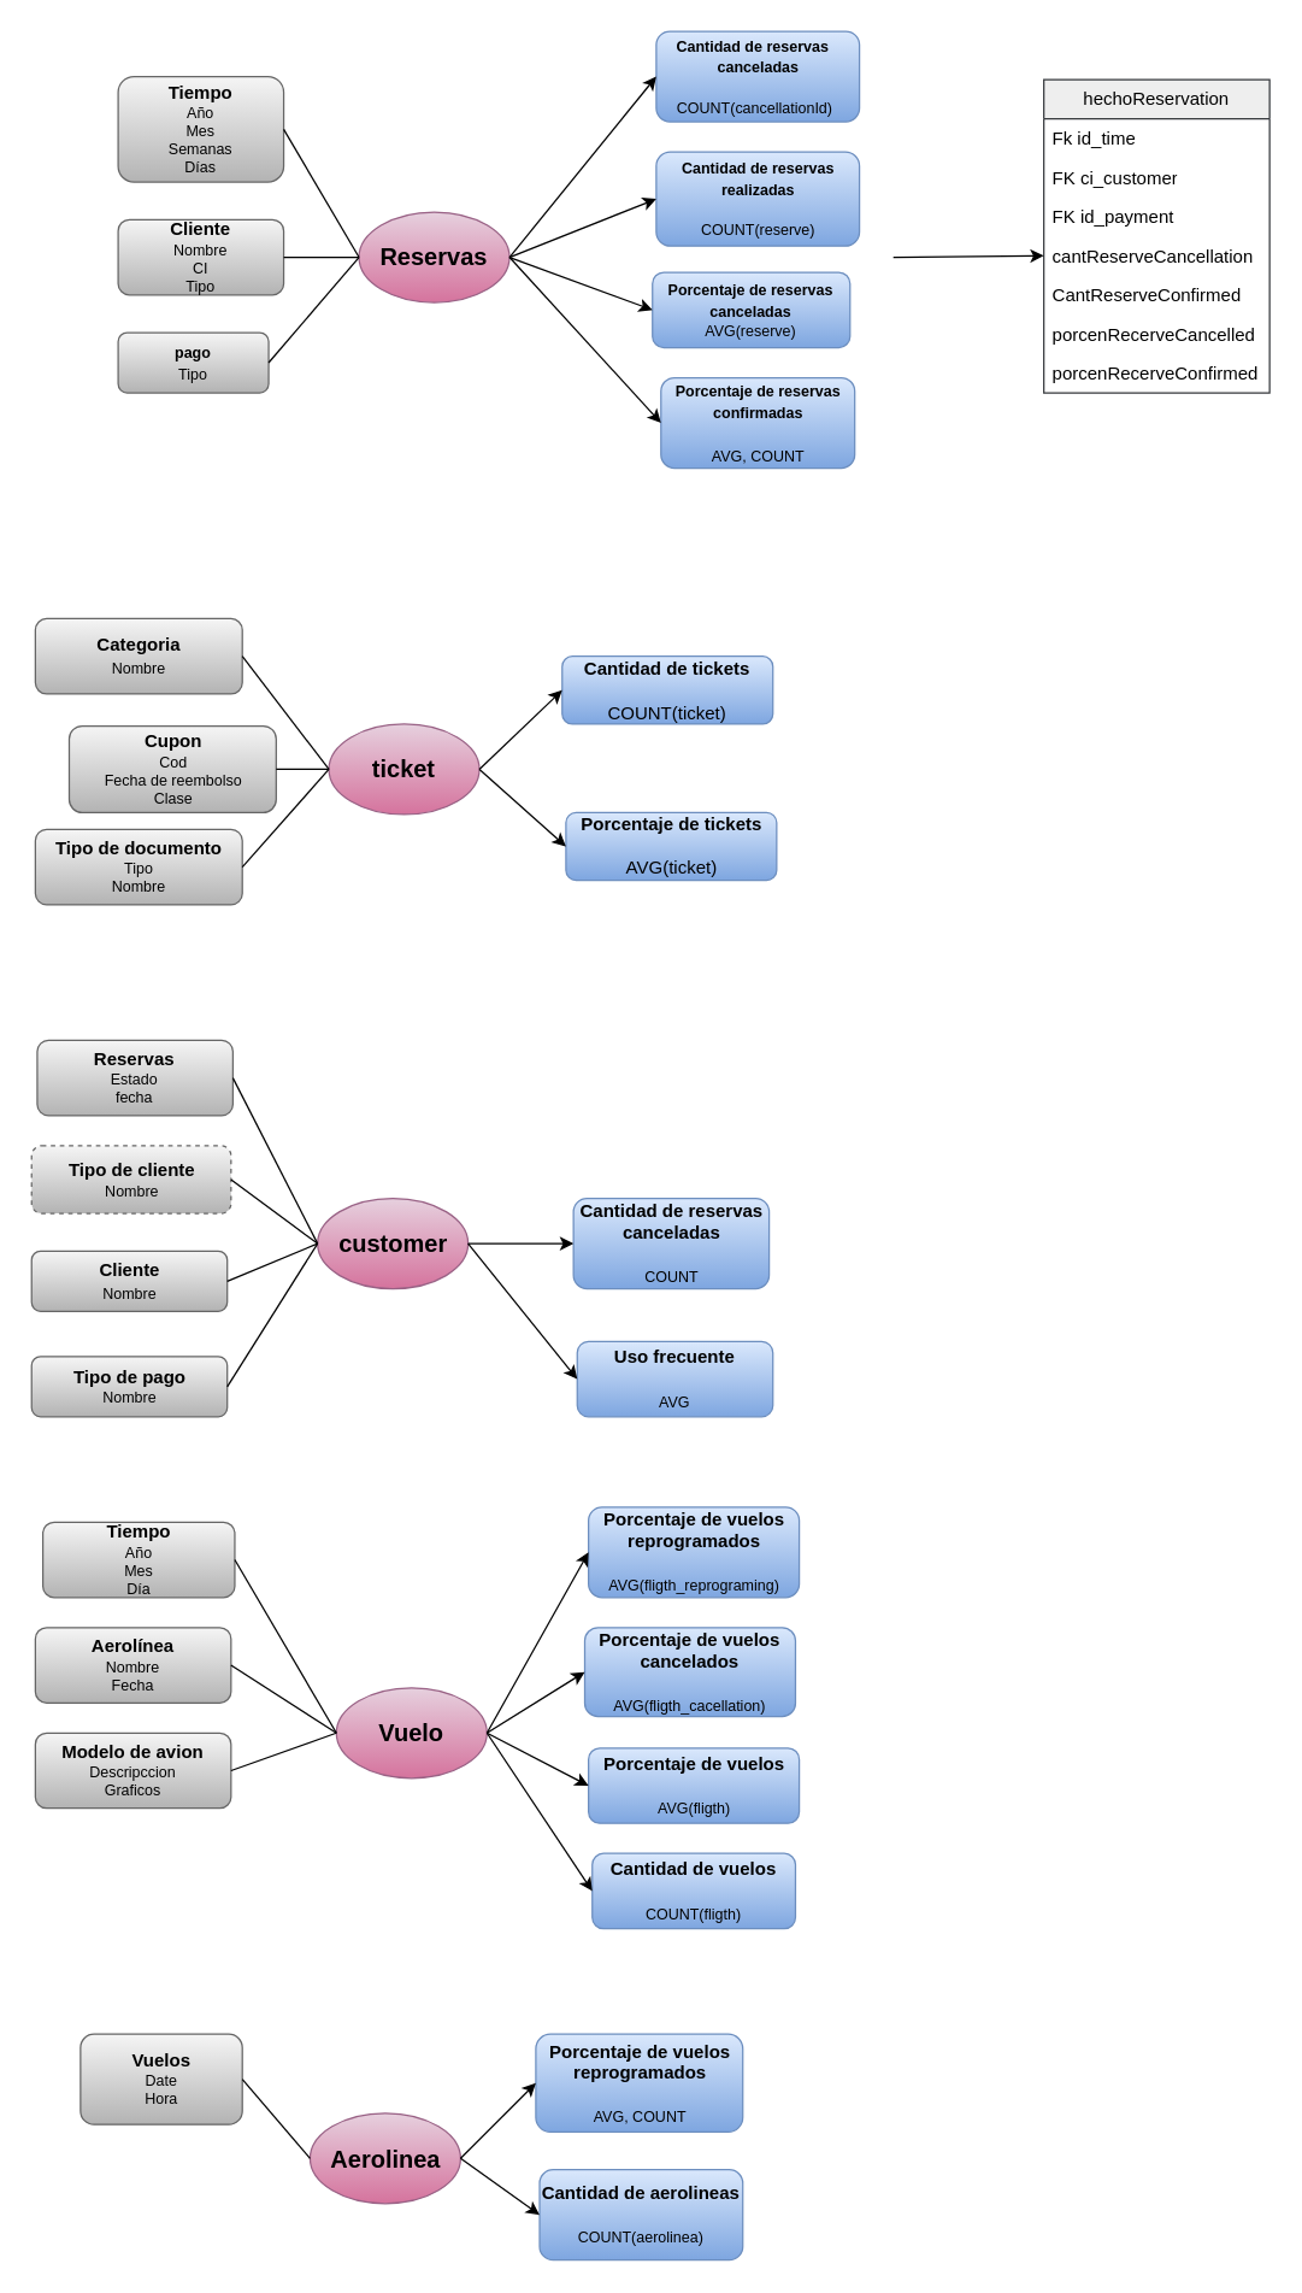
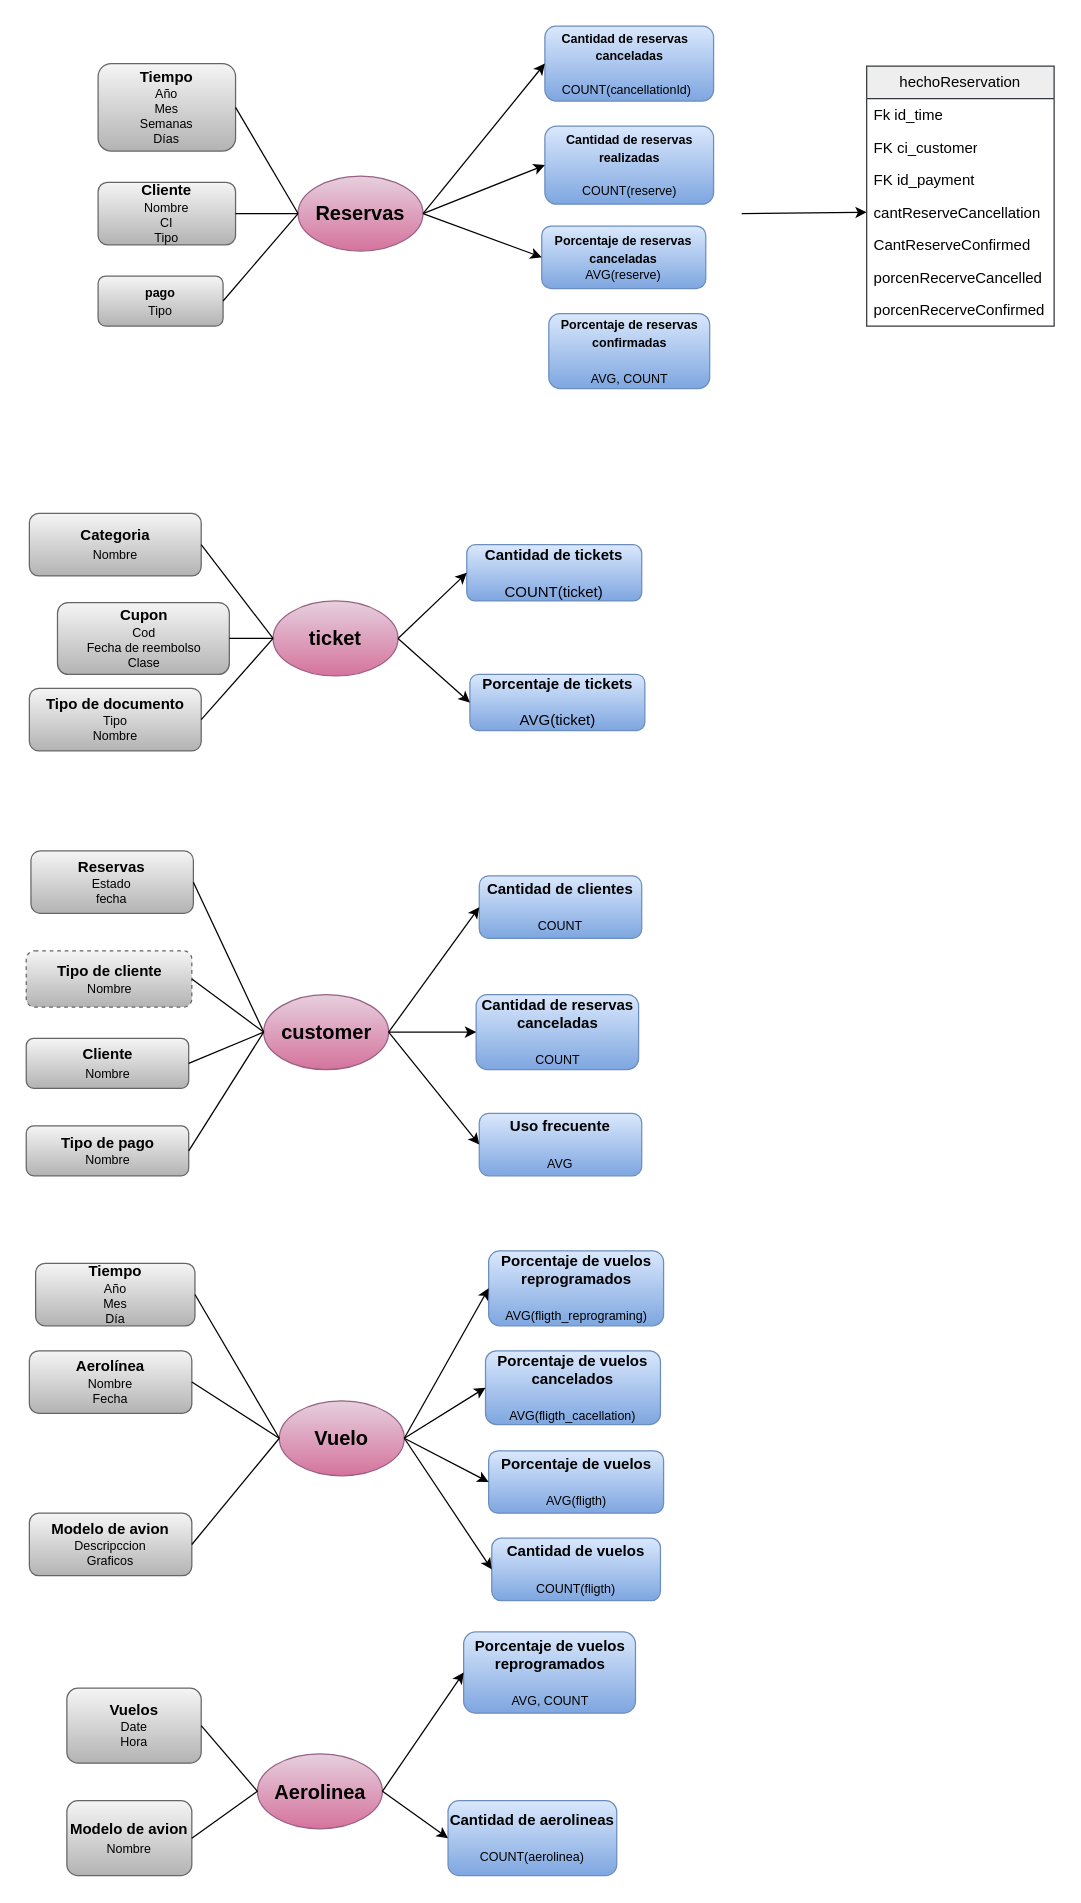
- <mxCell id="40" value="" style="endArrow=classic;html=1;rounded=0;exitX=1;exitY=0.5;exitDx=0;exitDy=0;entryX=0;entryY=0.5;entryDx=0;entryDy=0;" parent="1" source="8" target="36" edge="1"><mxGeometry width="50" height="50" relative="1" as="geometry"><mxPoint x="308" y="305" as="sourcePoint" /><mxPoint x="358" y="255" as="targetPoint" /></mxGeometry></mxCell>
- <mxCell id="11" value="&lt;b&gt;Reservas&lt;/b&gt;&lt;div style=&quot;font-size: 10px;&quot;&gt;Estado&lt;/div&gt;&lt;div style=&quot;font-size: 10px;&quot;&gt;fecha&lt;/div&gt;" style="rounded=1;whiteSpace=wrap;html=1;fillColor=#f5f5f5;gradientColor=#b3b3b3;strokeColor=#666666;" parent="1" vertex="1"><mxGeometry x="24.25" y="690" width="130" height="50" as="geometry" /></mxCell>
+ <mxCell id="11" value="&lt;b&gt;Reservas&lt;/b&gt;&lt;div style=&quot;font-size: 10px;&quot;&gt;Estado&lt;/div&gt;&lt;div style=&quot;font-size: 10px;&quot;&gt;fecha&lt;/div&gt;" style="rounded=1;whiteSpace=wrap;html=1;fillColor=#f5f5f5;gradientColor=#b3b3b3;strokeColor=#666666;" parent="1" vertex="1"><mxGeometry x="24.25" y="680" width="130" height="50" as="geometry" /></mxCell>
+ <mxCell id="9" value="&lt;font face=&quot;Arial, sans-serif&quot;&gt;&lt;b&gt;Cantidad de clientes&lt;/b&gt;&lt;/font&gt;&lt;div&gt;&lt;font face=&quot;Arial, sans-serif&quot;&gt;&lt;b&gt;&lt;br&gt;&lt;/b&gt;&lt;/font&gt;&lt;/div&gt;&lt;div&gt;&lt;font face=&quot;Arial, sans-serif&quot;&gt;&lt;span style=&quot;font-size: 10px;&quot;&gt;COUNT&lt;/span&gt;&lt;/font&gt;&lt;/div&gt;" style="rounded=1;whiteSpace=wrap;html=1;fillColor=#dae8fc;gradientColor=#7ea6e0;strokeColor=#6c8ebf;" parent="1" vertex="1"><mxGeometry x="383" y="700" width="130" height="50" as="geometry" /></mxCell>
+ <mxCell id="53" value="" style="endArrow=classic;html=1;rounded=0;exitX=1;exitY=0.5;exitDx=0;exitDy=0;entryX=0;entryY=0.5;entryDx=0;entryDy=0;" parent="1" source="14" target="9" edge="1"><mxGeometry width="50" height="50" relative="1" as="geometry"><mxPoint x="320.5" y="815" as="sourcePoint" /><mxPoint x="370.5" y="765" as="targetPoint" /></mxGeometry></mxCell>
- <mxCell id="19" value="&lt;b&gt;Modelo de avion&lt;/b&gt;&lt;div style=&quot;font-size: 10px;&quot;&gt;Descripccion&lt;/div&gt;&lt;div style=&quot;font-size: 10px;&quot;&gt;Graficos&lt;/div&gt;" style="rounded=1;whiteSpace=wrap;html=1;fillColor=#f5f5f5;gradientColor=#b3b3b3;strokeColor=#666666;" parent="1" vertex="1"><mxGeometry x="23" y="1150" width="130" height="50" as="geometry" /></mxCell>
+ <mxCell id="19" value="&lt;b&gt;Modelo de avion&lt;/b&gt;&lt;div style=&quot;font-size: 10px;&quot;&gt;Descripccion&lt;/div&gt;&lt;div style=&quot;font-size: 10px;&quot;&gt;Graficos&lt;/div&gt;" style="rounded=1;whiteSpace=wrap;html=1;fillColor=#f5f5f5;gradientColor=#b3b3b3;strokeColor=#666666;" parent="1" vertex="1"><mxGeometry x="23" y="1210" width="130" height="50" as="geometry" /></mxCell>
- <mxCell id="21" value="&lt;font face=&quot;Arial, sans-serif&quot;&gt;&lt;b&gt;Porcentaje de vuelos reprogramados&lt;/b&gt;&lt;/font&gt;&lt;div&gt;&lt;font face=&quot;Arial, sans-serif&quot;&gt;&lt;br&gt;&lt;/font&gt;&lt;/div&gt;&lt;div&gt;&lt;font style=&quot;font-size: 10px;&quot; face=&quot;Arial, sans-serif&quot;&gt;AVG, COUNT&lt;/font&gt;&lt;/div&gt;" style="rounded=1;whiteSpace=wrap;html=1;fillColor=#dae8fc;gradientColor=#7ea6e0;strokeColor=#6c8ebf;" parent="1" vertex="1"><mxGeometry x="355.5" y="1350" width="137.5" height="65" as="geometry" /></mxCell>
+ <mxCell id="21" value="&lt;font face=&quot;Arial, sans-serif&quot;&gt;&lt;b&gt;Porcentaje de vuelos reprogramados&lt;/b&gt;&lt;/font&gt;&lt;div&gt;&lt;font face=&quot;Arial, sans-serif&quot;&gt;&lt;br&gt;&lt;/font&gt;&lt;/div&gt;&lt;div&gt;&lt;font style=&quot;font-size: 10px;&quot; face=&quot;Arial, sans-serif&quot;&gt;AVG, COUNT&lt;/font&gt;&lt;/div&gt;" style="rounded=1;whiteSpace=wrap;html=1;fillColor=#dae8fc;gradientColor=#7ea6e0;strokeColor=#6c8ebf;" parent="1" vertex="1"><mxGeometry x="370.5" y="1305" width="137.5" height="65" as="geometry" /></mxCell>
+ <mxCell id="64" value="" style="endArrow=none;html=1;rounded=0;exitX=1;exitY=0.5;exitDx=0;exitDy=0;entryX=0;entryY=0.5;entryDx=0;entryDy=0;" parent="1" source="33" target="22" edge="1"><mxGeometry width="50" height="50" relative="1" as="geometry"><mxPoint x="180.5" y="1530" as="sourcePoint" /><mxPoint x="230.5" y="1480" as="targetPoint" /></mxGeometry></mxCell>
+ <mxCell id="33" value="&lt;b&gt;Modelo de avion&lt;/b&gt;&lt;div&gt;&lt;font style=&quot;font-size: 10px;&quot;&gt;Nombre&lt;/font&gt;&lt;/div&gt;" style="rounded=1;whiteSpace=wrap;html=1;fillColor=#f5f5f5;gradientColor=#b3b3b3;strokeColor=#666666;" parent="1" vertex="1"><mxGeometry x="53" y="1440" width="100" height="60" as="geometry" /></mxCell>
